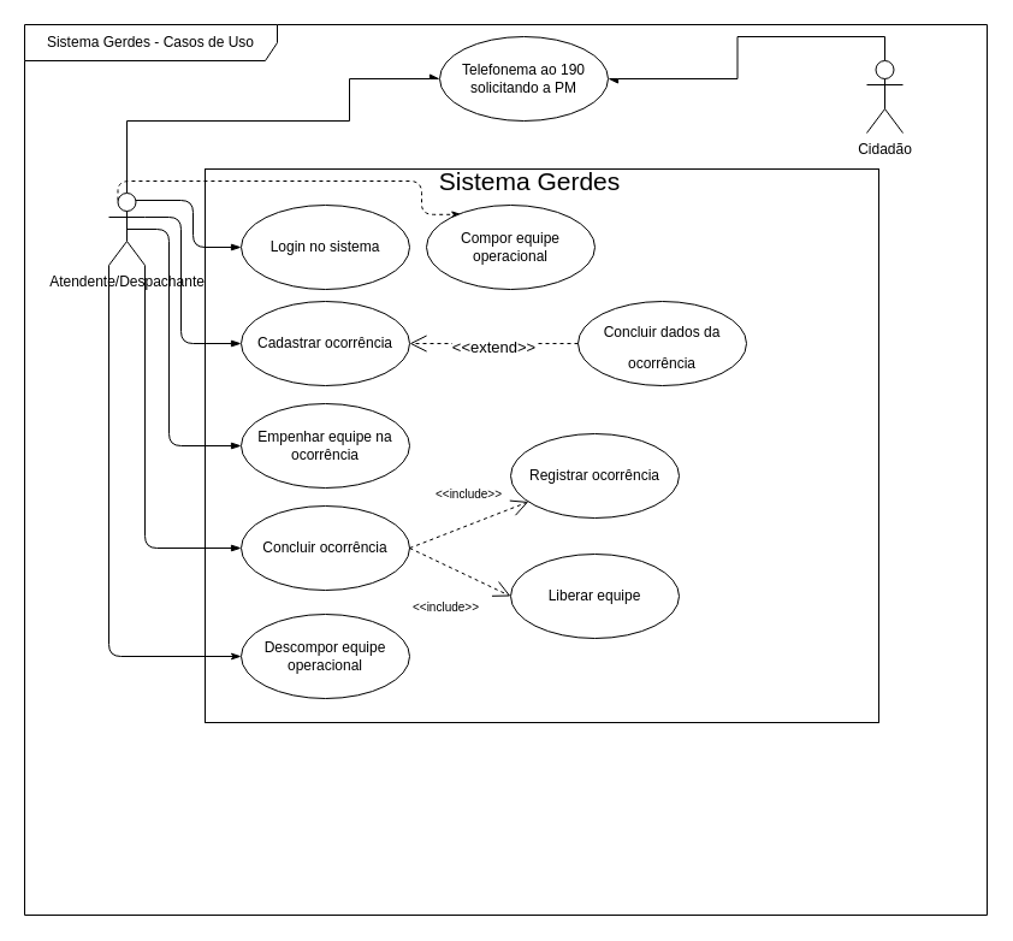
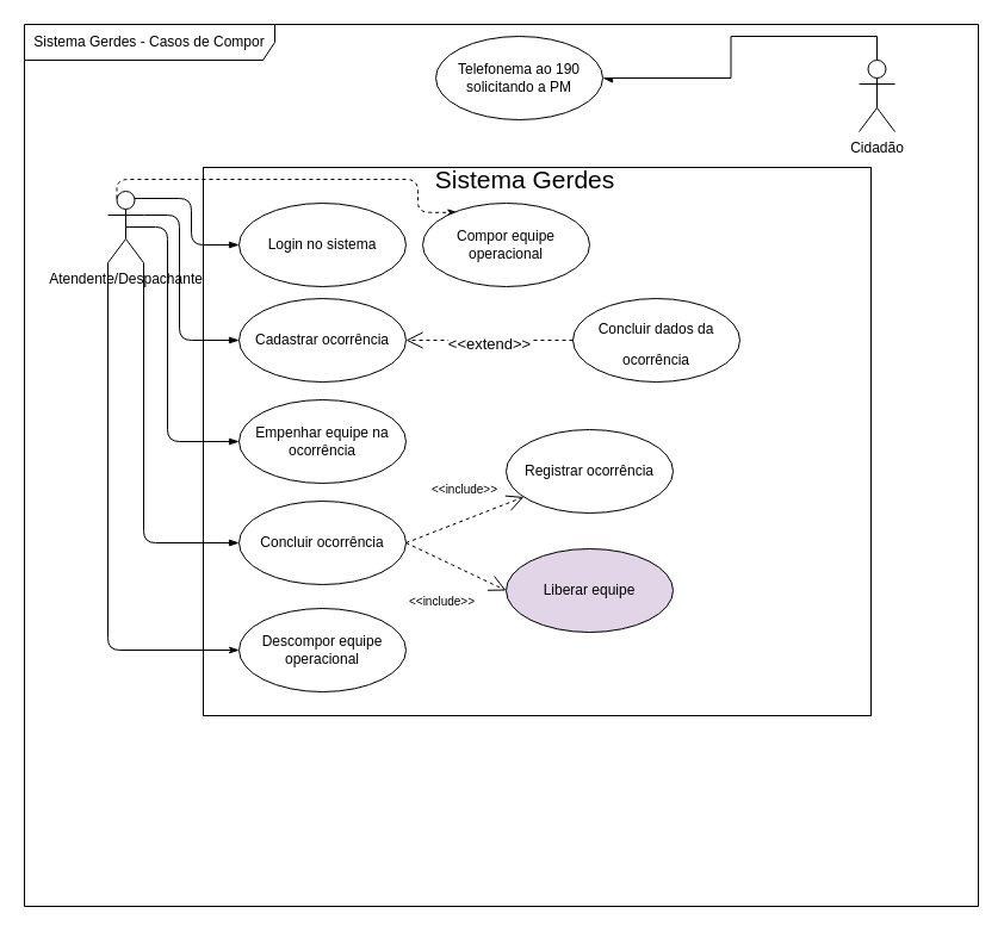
- <mxCell id="2" value="Sistema Gerdes - Casos de Uso" style="shape=umlFrame;whiteSpace=wrap;html=1;width=210;height=30;fillColor=none;fillOpacity=0;movable=0;" vertex="1" parent="1"><mxGeometry x="20" y="20" width="800" height="740" as="geometry" /></mxCell>
+ <mxCell id="2" value="Sistema Gerdes - Casos de Compor" style="shape=umlFrame;whiteSpace=wrap;html=1;width=210;height=30;fillColor=none;fillOpacity=0;movable=0;" vertex="1" parent="1"><mxGeometry x="20" y="20" width="800" height="740" as="geometry" /></mxCell>
- <mxCell id="4" style="edgeStyle=orthogonalEdgeStyle;rounded=0;orthogonalLoop=1;jettySize=auto;html=1;exitX=0.5;exitY=0;exitDx=0;exitDy=0;exitPerimeter=0;endArrow=async;endFill=1;entryX=0;entryY=0.5;entryDx=0;entryDy=0;" edge="1" parent="1" source="11" target="14"><mxGeometry relative="1" as="geometry"><Array as="points"><mxPoint x="105" y="100" /><mxPoint x="290" y="100" /><mxPoint x="290" y="65" /></Array></mxGeometry></mxCell>
- <mxCell id="20" value="Liberar equipe" style="ellipse;whiteSpace=wrap;html=1;" vertex="1" parent="1"><mxGeometry x="424" y="460" width="140" height="70" as="geometry" /></mxCell>
+ <mxCell id="20" value="Liberar equipe" style="ellipse;whiteSpace=wrap;html=1;fillColor=#e1d5e7;" vertex="1" parent="1"><mxGeometry x="424" y="460" width="140" height="70" as="geometry" /></mxCell>
